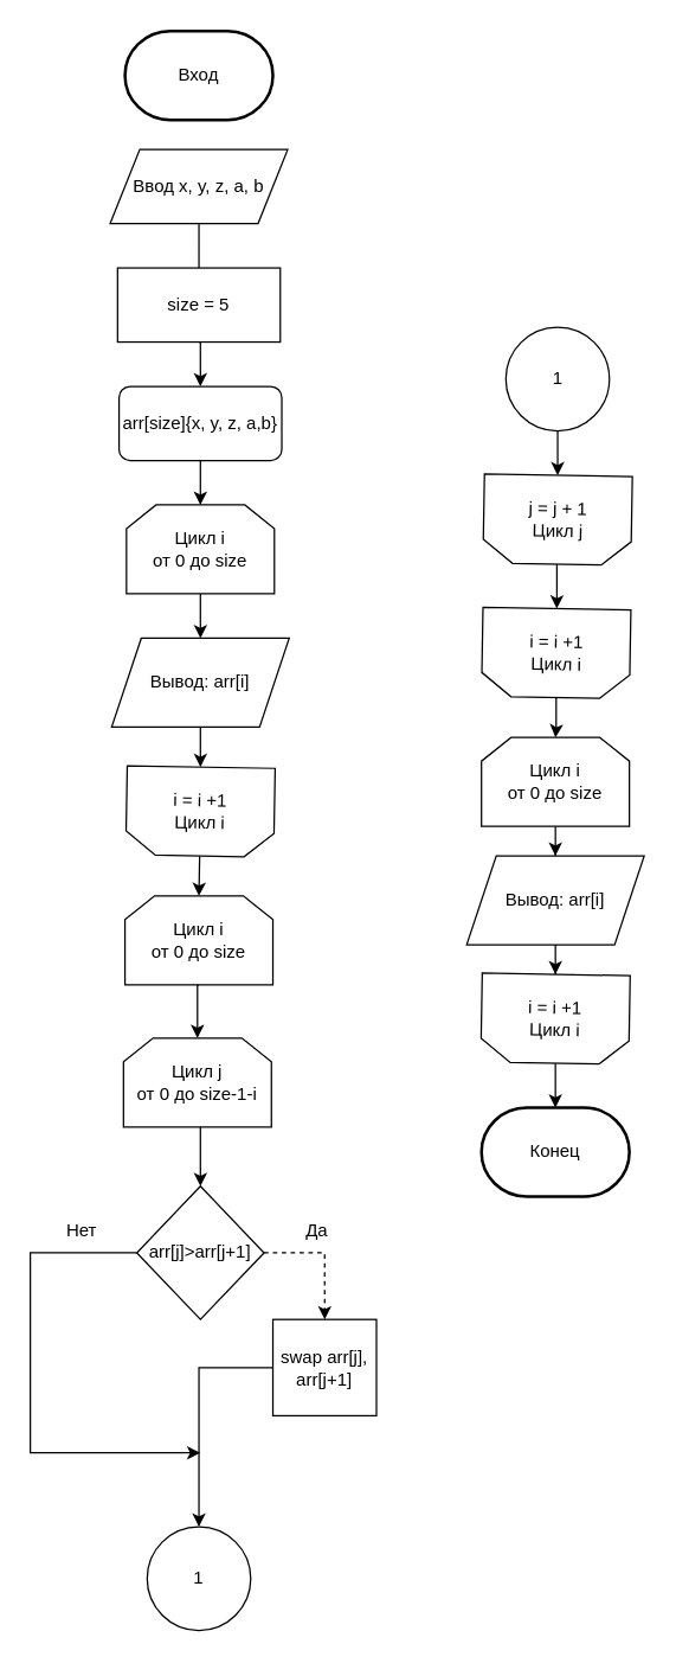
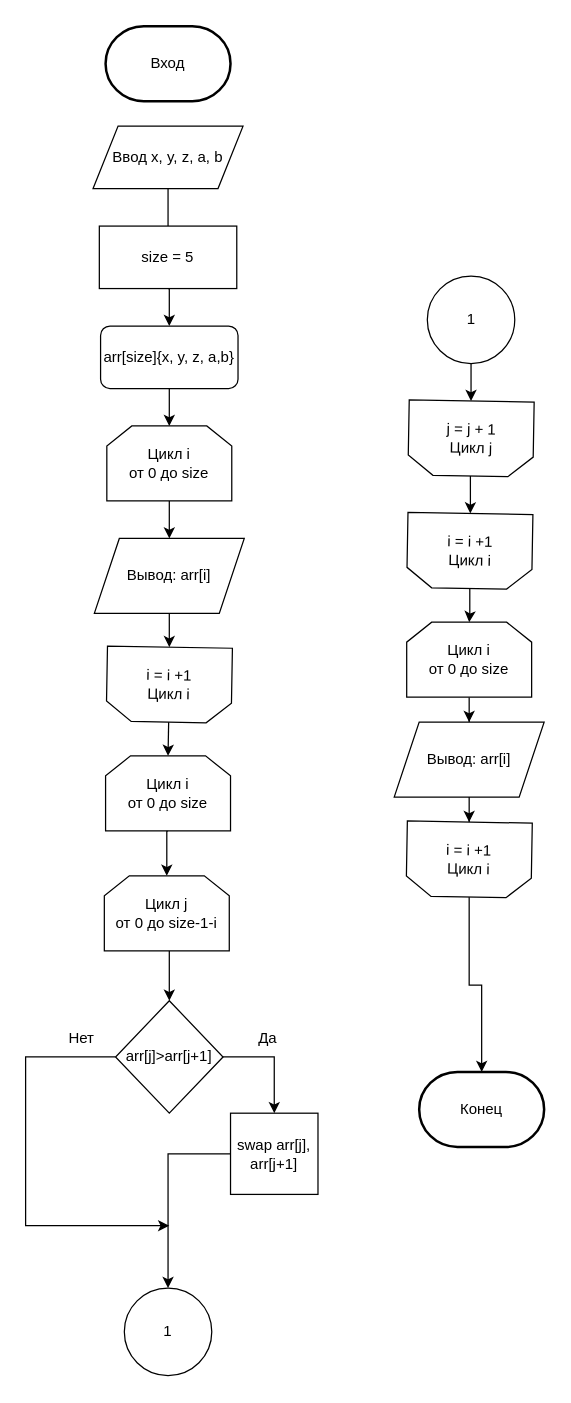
- <mxCell id="5" value="Конец" style="strokeWidth=2;html=1;shape=mxgraph.flowchart.terminator;whiteSpace=wrap;" parent="1" vertex="1"><mxGeometry x="325" y="747" width="100" height="60" as="geometry" /></mxCell>
+ <mxCell id="5" value="Конец" style="strokeWidth=2;html=1;shape=mxgraph.flowchart.terminator;whiteSpace=wrap;" parent="1" vertex="1"><mxGeometry x="335" y="857" width="100" height="60" as="geometry" /></mxCell>
- <mxCell id="26" value="Нет" style="text;html=1;strokeColor=none;fillColor=none;align=center;verticalAlign=middle;whiteSpace=wrap;rounded=0;" vertex="1" parent="1"><mxGeometry x="35" y="820" width="40" height="20" as="geometry" /></mxCell>
+ <mxCell id="26" value="Нет" style="text;html=1;strokeColor=none;fillColor=none;align=center;verticalAlign=middle;whiteSpace=wrap;rounded=0;" vertex="1" parent="1"><mxGeometry x="45" y="820" width="40" height="20" as="geometry" /></mxCell>
- <mxCell id="23" style="edgeStyle=orthogonalEdgeStyle;rounded=0;orthogonalLoop=1;jettySize=auto;html=1;exitX=0.5;exitY=0;exitDx=0;exitDy=0;entryX=0.5;entryY=0;entryDx=0;entryDy=0;dashed=1;" edge="1" parent="1" source="25" target="13"><mxGeometry relative="1" as="geometry" /></mxCell>
+ <mxCell id="23" style="edgeStyle=orthogonalEdgeStyle;rounded=0;orthogonalLoop=1;jettySize=auto;html=1;exitX=0.5;exitY=0;exitDx=0;exitDy=0;entryX=0.5;entryY=0;entryDx=0;entryDy=0;" edge="1" parent="1" source="25" target="13"><mxGeometry relative="1" as="geometry" /></mxCell>
